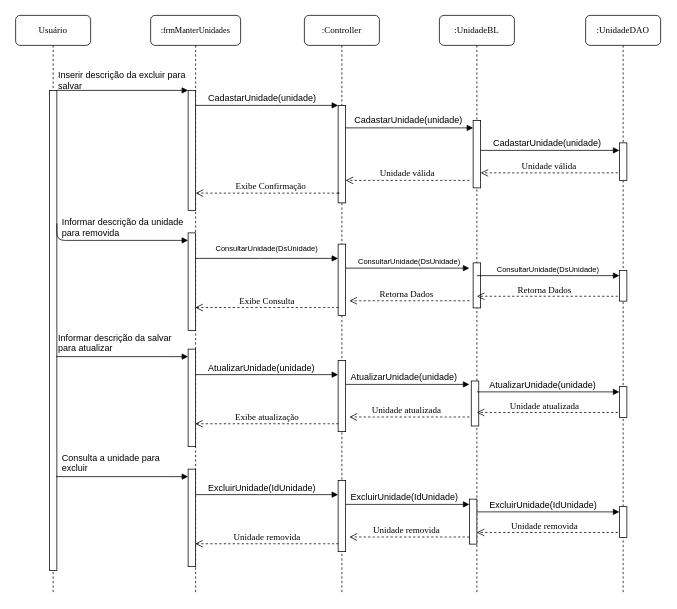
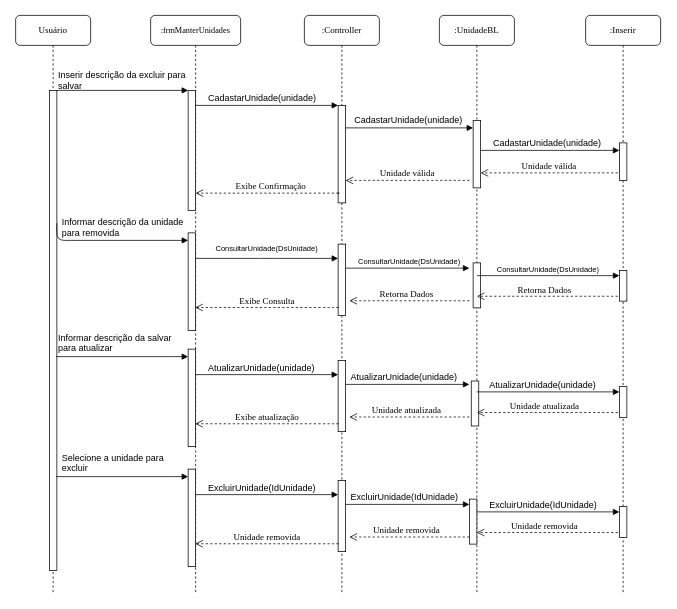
- <mxCell id="10" value=":UnidadeDAO" style="shape=umlLifeline;perimeter=lifelinePerimeter;whiteSpace=wrap;html=1;container=1;collapsible=0;recursiveResize=0;outlineConnect=0;rounded=1;shadow=0;comic=0;labelBackgroundColor=none;strokeColor=#000000;strokeWidth=1;fillColor=#FFFFFF;fontFamily=Verdana;fontSize=12;fontColor=#000000;align=center;" parent="1" vertex="1"><mxGeometry x="780" y="20" width="100" height="770" as="geometry" /></mxCell>
+ <mxCell id="10" value=":Inserir" style="shape=umlLifeline;perimeter=lifelinePerimeter;whiteSpace=wrap;html=1;container=1;collapsible=0;recursiveResize=0;outlineConnect=0;rounded=1;shadow=0;comic=0;labelBackgroundColor=none;strokeColor=#000000;strokeWidth=1;fillColor=#FFFFFF;fontFamily=Verdana;fontSize=12;fontColor=#000000;align=center;" parent="1" vertex="1"><mxGeometry x="780" y="20" width="100" height="770" as="geometry" /></mxCell>
- <mxCell id="57" value="Consulta a unidade para&lt;br&gt;excluir" style="text;html=1;resizable=0;points=[];autosize=1;align=left;verticalAlign=top;spacingTop=-4;" parent="1" vertex="1"><mxGeometry x="80" y="600" width="150" height="30" as="geometry" /></mxCell>
+ <mxCell id="57" value="Selecione a unidade para&lt;br&gt;excluir" style="text;html=1;resizable=0;points=[];autosize=1;align=left;verticalAlign=top;spacingTop=-4;" parent="1" vertex="1"><mxGeometry x="80" y="600" width="150" height="30" as="geometry" /></mxCell>
